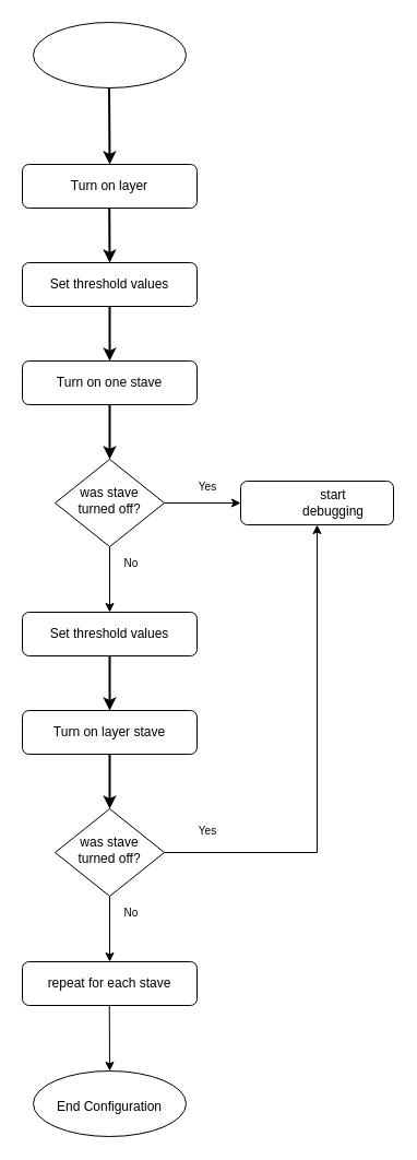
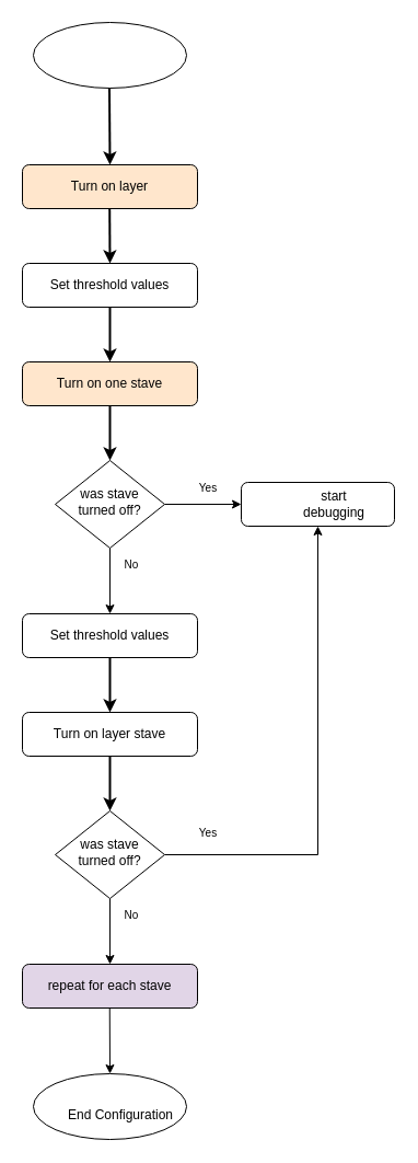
- <mxCell id="2" value="Turn on layer" style="rounded=1;whiteSpace=wrap;html=1;fontSize=12;glass=0;strokeWidth=1;shadow=0;" parent="1" vertex="1"><mxGeometry x="20" y="150" width="160" height="40" as="geometry" /></mxCell>
+ <mxCell id="2" value="Turn on layer" style="rounded=1;whiteSpace=wrap;html=1;fontSize=12;glass=0;strokeWidth=1;shadow=0;fillColor=#ffe6cc;" parent="1" vertex="1"><mxGeometry x="20" y="150" width="160" height="40" as="geometry" /></mxCell>
- <mxCell id="8" value="Turn on one stave" style="rounded=1;whiteSpace=wrap;html=1;fontSize=12;glass=0;strokeWidth=1;shadow=0;" vertex="1" parent="1"><mxGeometry x="20" y="330" width="160" height="40" as="geometry" /></mxCell>
+ <mxCell id="8" value="Turn on one stave" style="rounded=1;whiteSpace=wrap;html=1;fontSize=12;glass=0;strokeWidth=1;shadow=0;fillColor=#ffe6cc;" vertex="1" parent="1"><mxGeometry x="20" y="330" width="160" height="40" as="geometry" /></mxCell>
- <mxCell id="26" value="repeat for each stave" style="rounded=1;whiteSpace=wrap;html=1;fontSize=12;glass=0;strokeWidth=1;shadow=0;" vertex="1" parent="1"><mxGeometry x="20" y="880" width="160" height="40" as="geometry" /></mxCell>
+ <mxCell id="26" value="repeat for each stave" style="rounded=1;whiteSpace=wrap;html=1;fontSize=12;glass=0;strokeWidth=1;shadow=0;fillColor=#e1d5e7;" vertex="1" parent="1"><mxGeometry x="20" y="880" width="160" height="40" as="geometry" /></mxCell>
- <mxCell id="29" value="&lt;font style=&quot;font-size: 12px&quot;&gt;End Configuration&lt;/font&gt;" style="text;html=1;strokeColor=none;fillColor=none;align=center;verticalAlign=middle;whiteSpace=wrap;rounded=0;fontSize=22;" vertex="1" parent="1"><mxGeometry x="45" y="995" width="110" height="30" as="geometry" /></mxCell>
+ <mxCell id="29" value="&lt;font style=&quot;font-size: 12px&quot;&gt;End Configuration&lt;/font&gt;" style="text;html=1;strokeColor=none;fillColor=none;align=center;verticalAlign=middle;whiteSpace=wrap;rounded=0;fontSize=22;" vertex="1" parent="1"><mxGeometry x="55" y="1000" width="110" height="30" as="geometry" /></mxCell>
